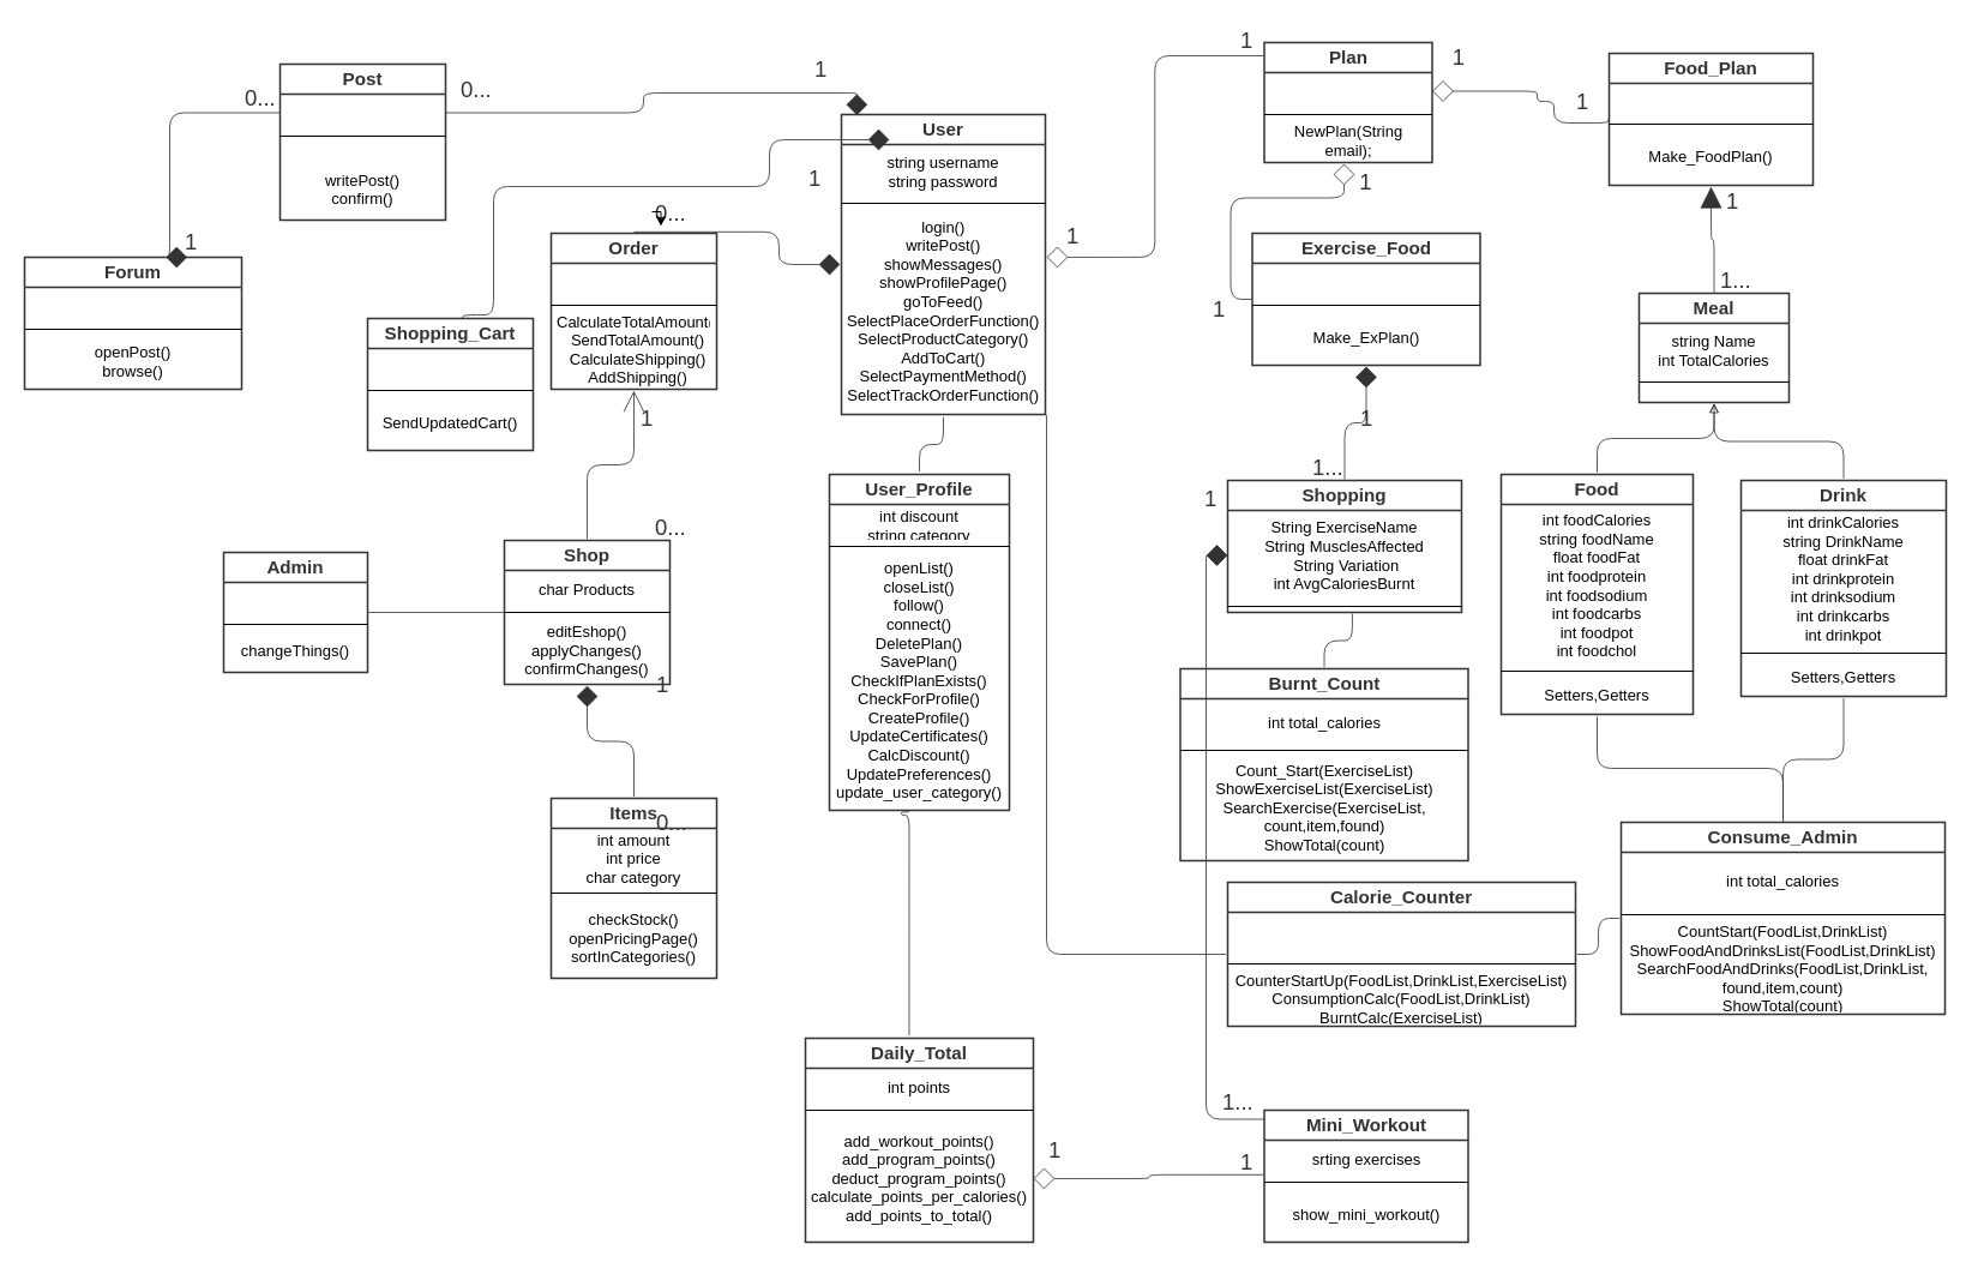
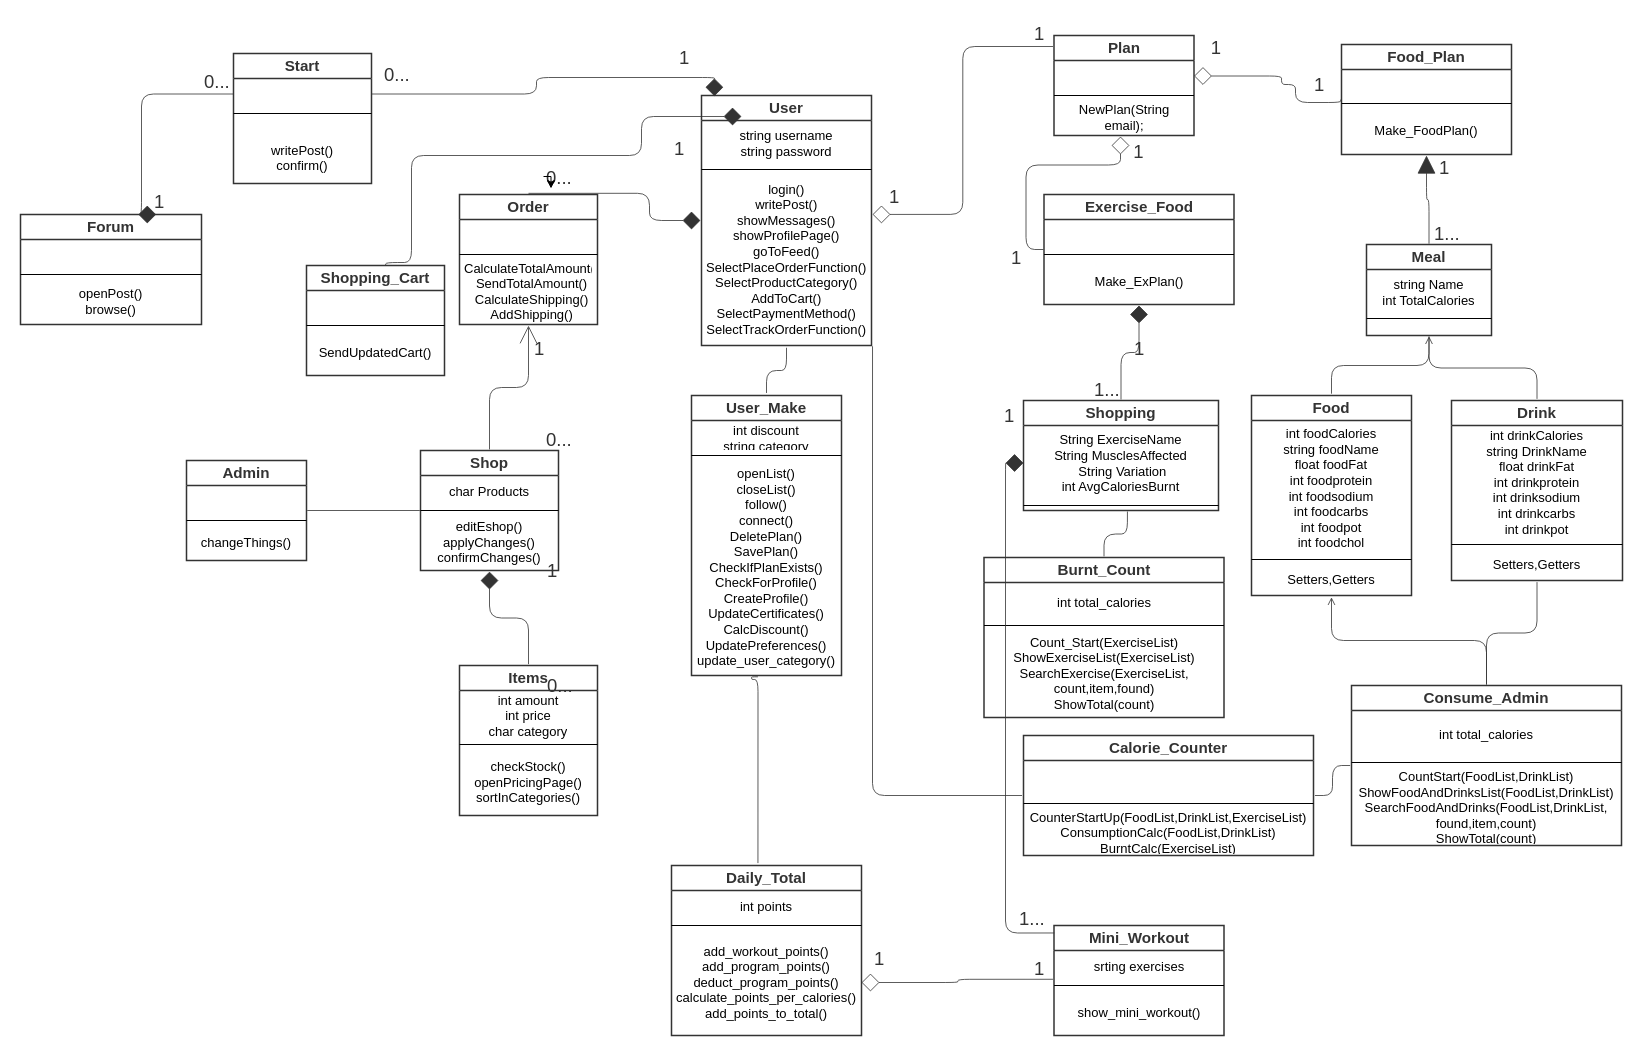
- <mxCell id="96" value="Post" style="html=1;overflow=block;blockSpacing=1;swimlane;childLayout=stackLayout;horizontal=1;horizontalStack=0;resizeParent=1;resizeParentMax=0;resizeLast=0;collapsible=0;marginBottom=0;swimlaneFillColor=#ffffff;startSize=25;whiteSpace=wrap;fontSize=15.2;fontColor=#333333;fontStyle=1;align=center;spacing=0;strokeColor=#333333;strokeOpacity=100;fillOpacity=100;fillColor=#ffffff;strokeWidth=1.5;" parent="1" vertex="1"><mxGeometry x="233" y="53" width="138" height="130" as="geometry" /></mxCell>
+ <mxCell id="96" value="Start" style="html=1;overflow=block;blockSpacing=1;swimlane;childLayout=stackLayout;horizontal=1;horizontalStack=0;resizeParent=1;resizeParentMax=0;resizeLast=0;collapsible=0;marginBottom=0;swimlaneFillColor=#ffffff;startSize=25;whiteSpace=wrap;fontSize=15.2;fontColor=#333333;fontStyle=1;align=center;spacing=0;strokeColor=#333333;strokeOpacity=100;fillOpacity=100;fillColor=#ffffff;strokeWidth=1.5;" parent="1" vertex="1"><mxGeometry x="233" y="53" width="138" height="130" as="geometry" /></mxCell>
- <mxCell id="45" value="" style="html=1;jettySize=18;whiteSpace=wrap;fontSize=13;strokeColor=#333333;strokeOpacity=100;strokeWidth=0.8;rounded=1;arcSize=24;edgeStyle=orthogonalEdgeStyle;startArrow=none;endArrow=block;endFill=0;exitX=0.5;exitY=-0.009;exitPerimeter=0;entryX=0.5;entryY=1.009;entryPerimeter=0;lucidId=XfgSdLchSI~7;" parent="1" source="10" target="18" edge="1"><mxGeometry width="100" height="100" relative="1" as="geometry"><Array as="points" /></mxGeometry></mxCell>
+ <mxCell id="45" value="" style="html=1;jettySize=18;whiteSpace=wrap;fontSize=13;strokeColor=#333333;strokeOpacity=100;strokeWidth=0.8;rounded=1;arcSize=24;edgeStyle=orthogonalEdgeStyle;startArrow=none;endArrow=none;endFill=0;exitX=0.5;exitY=-0.009;exitPerimeter=0;entryX=0.5;entryY=1.009;entryPerimeter=0;lucidId=XfgSdLchSI~7;" parent="1" source="10" target="18" edge="1"><mxGeometry width="100" height="100" relative="1" as="geometry"><Array as="points" /></mxGeometry></mxCell>
- <mxCell id="51" value="User_Profile" style="html=1;overflow=block;blockSpacing=1;swimlane;childLayout=stackLayout;horizontal=1;horizontalStack=0;resizeParent=1;resizeParentMax=0;resizeLast=0;collapsible=0;marginBottom=0;swimlaneFillColor=#ffffff;startSize=25;whiteSpace=wrap;fontSize=15.2;fontColor=#333333;fontStyle=1;align=center;spacing=0;strokeColor=#333333;strokeOpacity=100;fillOpacity=100;fillColor=#ffffff;strokeWidth=1.5;" parent="1" vertex="1"><mxGeometry x="691" y="395" width="150" height="280" as="geometry" /></mxCell>
+ <mxCell id="51" value="User_Make" style="html=1;overflow=block;blockSpacing=1;swimlane;childLayout=stackLayout;horizontal=1;horizontalStack=0;resizeParent=1;resizeParentMax=0;resizeLast=0;collapsible=0;marginBottom=0;swimlaneFillColor=#ffffff;startSize=25;whiteSpace=wrap;fontSize=15.2;fontColor=#333333;fontStyle=1;align=center;spacing=0;strokeColor=#333333;strokeOpacity=100;fillOpacity=100;fillColor=#ffffff;strokeWidth=1.5;" parent="1" vertex="1"><mxGeometry x="691" y="395" width="150" height="280" as="geometry" /></mxCell>
- <mxCell id="94" value="" style="html=1;jettySize=18;whiteSpace=wrap;fontSize=13;strokeColor=#333333;strokeOpacity=100;strokeWidth=0.8;rounded=1;arcSize=24;edgeStyle=orthogonalEdgeStyle;startArrow=none;endArrow=none;exitX=0.5;exitY=-0.006;exitPerimeter=0;entryX=0.5;entryY=1.009;entryPerimeter=0;lucidId=NwgSU9HIO~-.;" parent="1" source="88" target="10" edge="1"><mxGeometry width="100" height="100" relative="1" as="geometry"><Array as="points" /></mxGeometry></mxCell>
+ <mxCell id="94" value="" style="html=1;jettySize=18;whiteSpace=wrap;fontSize=13;strokeColor=#333333;strokeOpacity=100;strokeWidth=0.8;rounded=1;arcSize=24;edgeStyle=orthogonalEdgeStyle;startArrow=none;endArrow=open;exitX=0.5;exitY=-0.006;exitPerimeter=0;entryX=0.5;entryY=1.009;entryPerimeter=0;lucidId=NwgSU9HIO~-.;" parent="1" source="88" target="10" edge="1"><mxGeometry width="100" height="100" relative="1" as="geometry"><Array as="points" /></mxGeometry></mxCell>
